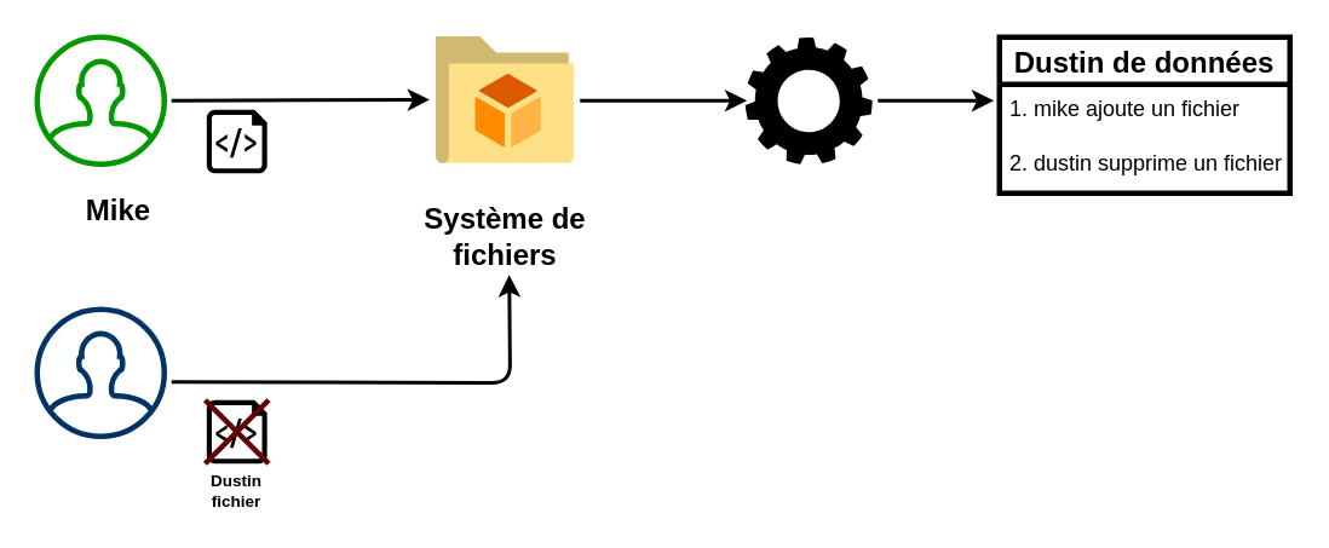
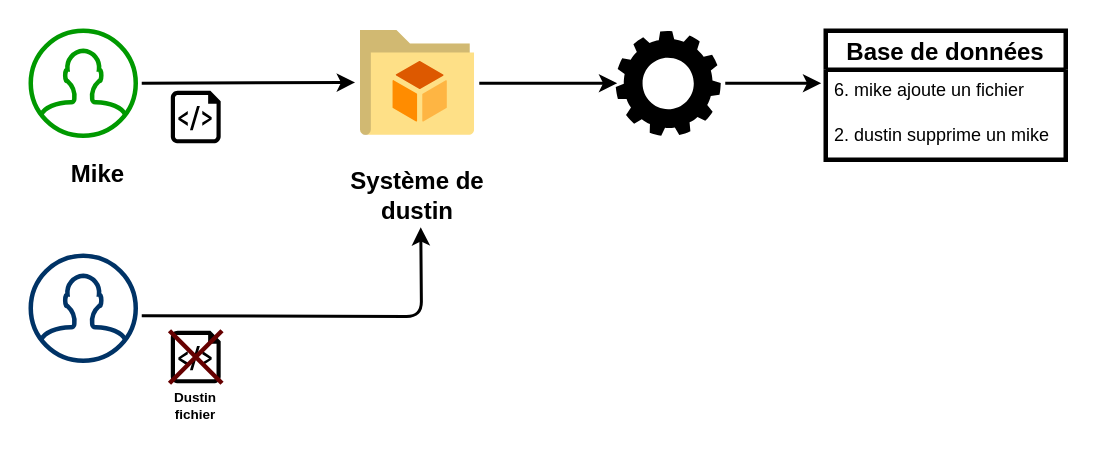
- <mxCell id="15" value="Dustin de données" style="swimlane;fontStyle=1;childLayout=stackLayout;horizontal=1;startSize=26;horizontalStack=0;resizeParent=1;resizeParentMax=0;resizeLast=0;collapsible=1;marginBottom=0;align=center;fontSize=16;strokeColor=#000000;strokeWidth=3;fillColor=none;fontColor=#000000;" vertex="1" parent="1"><mxGeometry x="550" y="20" width="160" height="86" as="geometry" /></mxCell>
+ <mxCell id="15" value="Base de données" style="swimlane;fontStyle=1;childLayout=stackLayout;horizontal=1;startSize=26;horizontalStack=0;resizeParent=1;resizeParentMax=0;resizeLast=0;collapsible=1;marginBottom=0;align=center;fontSize=16;strokeColor=#000000;strokeWidth=3;fillColor=none;fontColor=#000000;" vertex="1" parent="1"><mxGeometry x="550" y="20" width="160" height="86" as="geometry" /></mxCell>
- <mxCell id="16" value="1. mike ajoute un fichier" style="text;strokeColor=none;fillColor=none;spacingLeft=4;spacingRight=4;overflow=hidden;rotatable=0;points=[[0,0.5],[1,0.5]];portConstraint=eastwest;fontSize=12;fontColor=#000000;" vertex="1" parent="15"><mxGeometry y="26" width="160" height="30" as="geometry" /></mxCell>
+ <mxCell id="16" value="6. mike ajoute un fichier" style="text;strokeColor=none;fillColor=none;spacingLeft=4;spacingRight=4;overflow=hidden;rotatable=0;points=[[0,0.5],[1,0.5]];portConstraint=eastwest;fontSize=12;fontColor=#000000;" vertex="1" parent="15"><mxGeometry y="26" width="160" height="30" as="geometry" /></mxCell>
- <mxCell id="17" value="2. dustin supprime un fichier" style="text;strokeColor=none;fillColor=none;spacingLeft=4;spacingRight=4;overflow=hidden;rotatable=0;points=[[0,0.5],[1,0.5]];portConstraint=eastwest;fontSize=12;fontColor=#000000;" vertex="1" parent="15"><mxGeometry y="56" width="160" height="30" as="geometry" /></mxCell>
+ <mxCell id="17" value="2. dustin supprime un mike" style="text;strokeColor=none;fillColor=none;spacingLeft=4;spacingRight=4;overflow=hidden;rotatable=0;points=[[0,0.5],[1,0.5]];portConstraint=eastwest;fontSize=12;fontColor=#000000;" vertex="1" parent="15"><mxGeometry y="56" width="160" height="30" as="geometry" /></mxCell>
- <mxCell id="9" value="&lt;font style=&quot;font-size: 16px&quot; color=&quot;#000000&quot;&gt;&lt;b&gt;Système de fichiers&lt;/b&gt;&lt;/font&gt;" style="text;html=1;strokeColor=none;fillColor=none;align=center;verticalAlign=middle;whiteSpace=wrap;rounded=0;" vertex="1" parent="1"><mxGeometry x="227.06" y="120" width="101.96" height="20" as="geometry" /></mxCell>
+ <mxCell id="9" value="&lt;font style=&quot;font-size: 16px&quot; color=&quot;#000000&quot;&gt;&lt;b&gt;Système de dustin&lt;/b&gt;&lt;/font&gt;" style="text;html=1;strokeColor=none;fillColor=none;align=center;verticalAlign=middle;whiteSpace=wrap;rounded=0;" vertex="1" parent="1"><mxGeometry x="227.06" y="120" width="101.96" height="20" as="geometry" /></mxCell>
